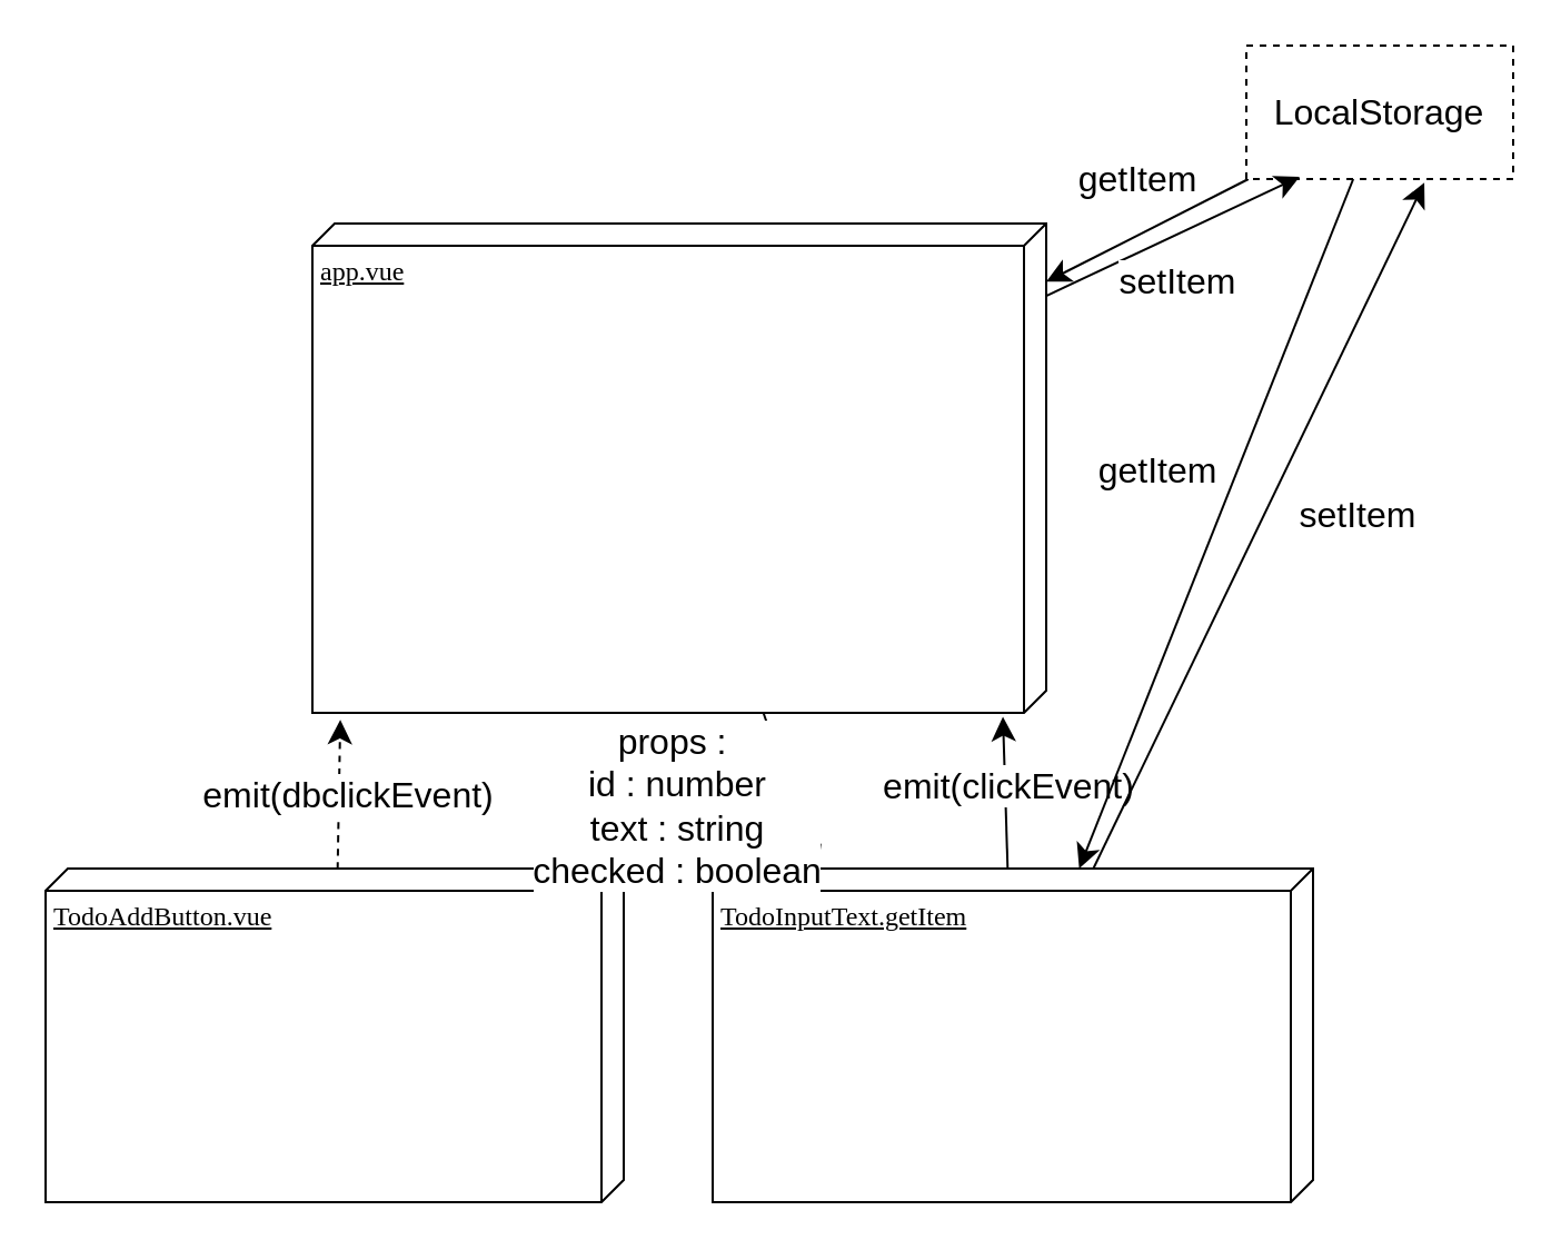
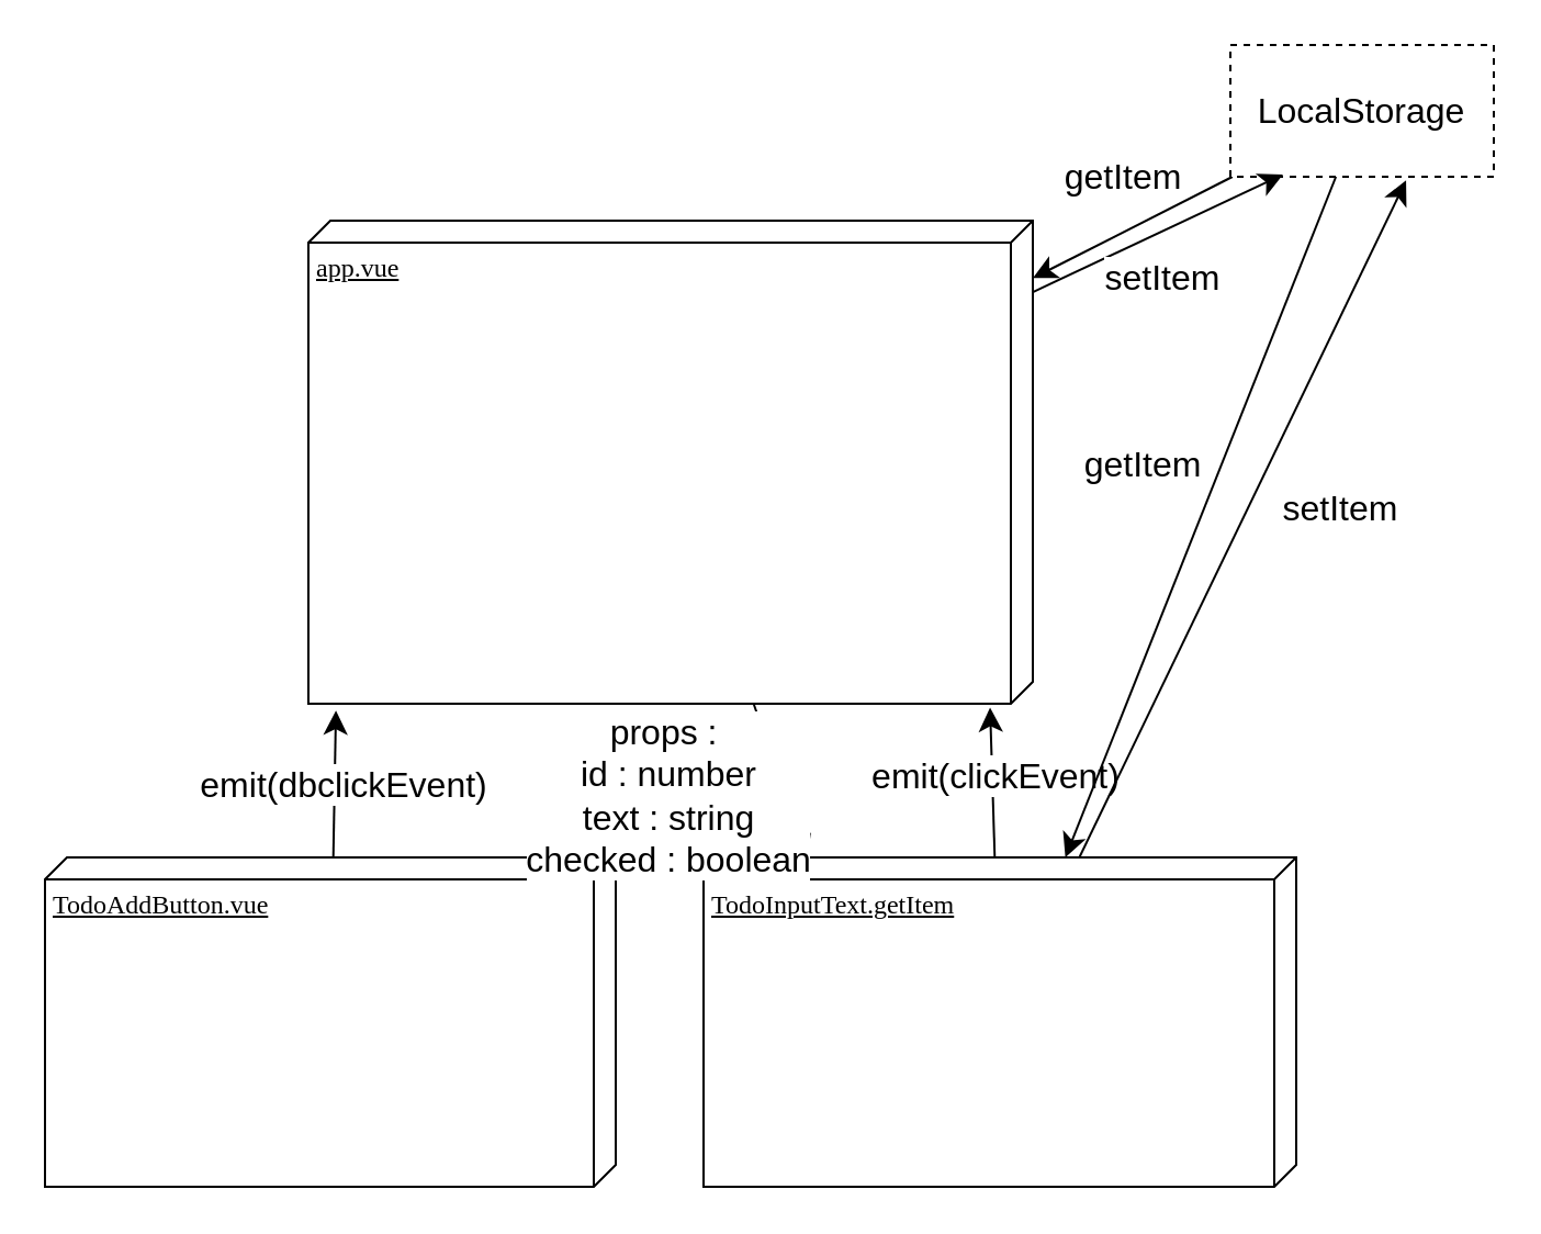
- <mxCell id="9" style="edgeStyle=none;curved=1;rounded=0;orthogonalLoop=1;jettySize=auto;html=1;entryX=1.014;entryY=0.962;entryDx=0;entryDy=0;entryPerimeter=0;fontSize=12;startSize=8;endSize=8;dashed=1;" edge="1" parent="1" source="3" target="2"><mxGeometry relative="1" as="geometry" /></mxCell>
+ <mxCell id="9" style="edgeStyle=none;curved=1;rounded=0;orthogonalLoop=1;jettySize=auto;html=1;entryX=1.014;entryY=0.962;entryDx=0;entryDy=0;entryPerimeter=0;fontSize=12;startSize=8;endSize=8;" edge="1" parent="1" source="3" target="2"><mxGeometry relative="1" as="geometry" /></mxCell>
